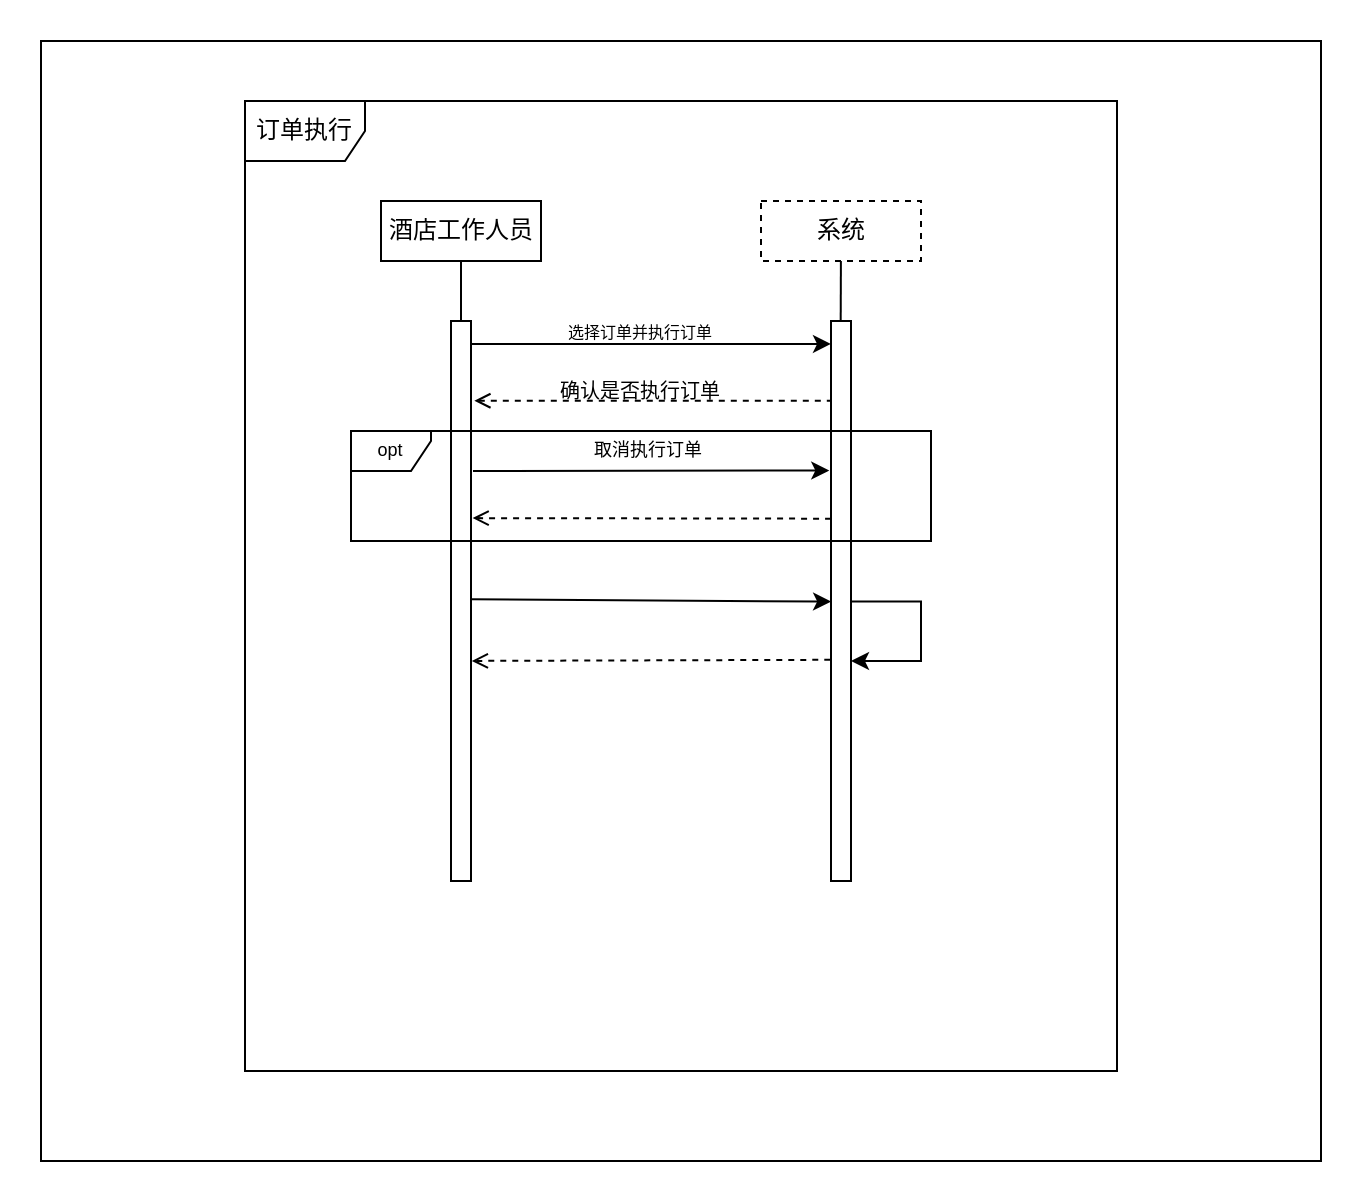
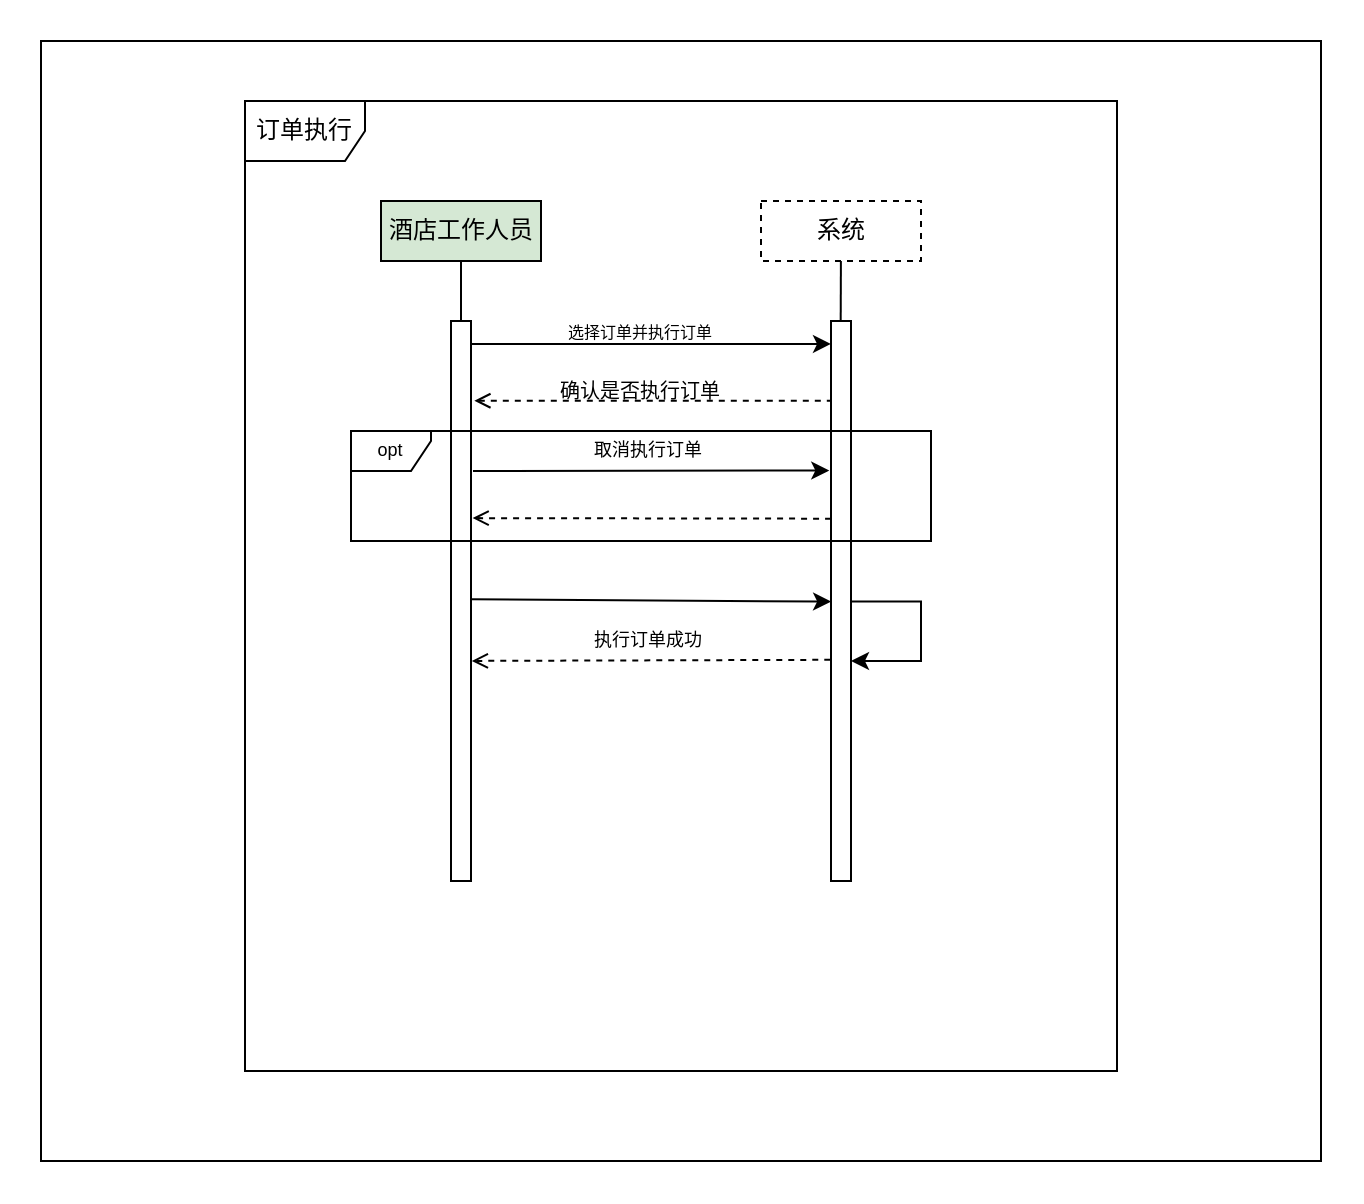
- <mxCell id="5" value="酒店工作人员" style="html=1;" parent="1" vertex="1"><mxGeometry x="190" y="100" width="80" height="30" as="geometry" /></mxCell>
+ <mxCell id="5" value="酒店工作人员" style="html=1;fillColor=#d5e8d4;" parent="1" vertex="1"><mxGeometry x="190" y="100" width="80" height="30" as="geometry" /></mxCell>
+ <mxCell id="20" value="执行订单成功" style="text;html=1;strokeColor=none;fillColor=none;align=center;verticalAlign=middle;whiteSpace=wrap;rounded=0;fontSize=9;" parent="1" vertex="1"><mxGeometry x="274" y="310" width="100" height="20" as="geometry" /></mxCell>
